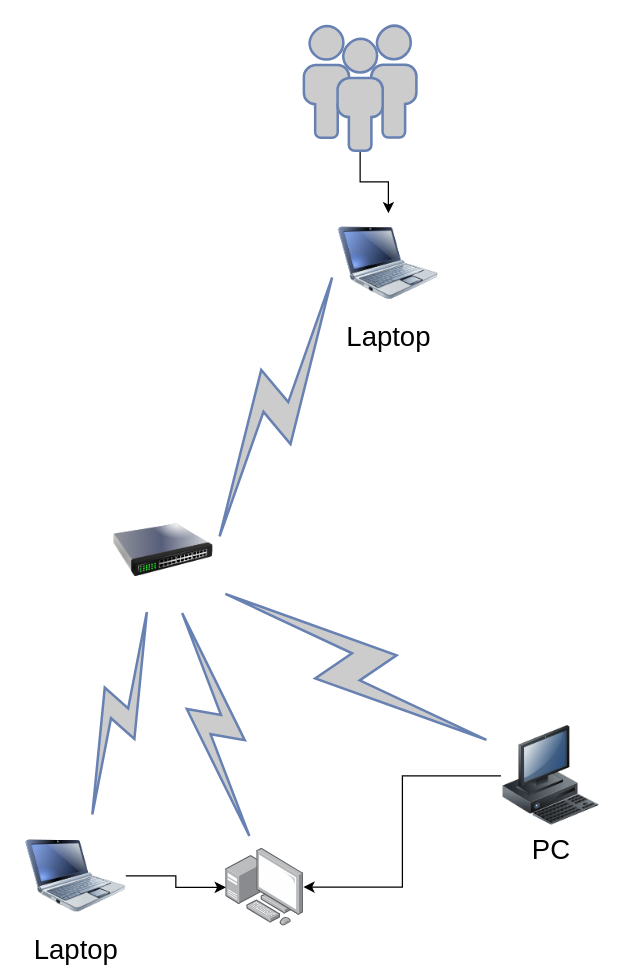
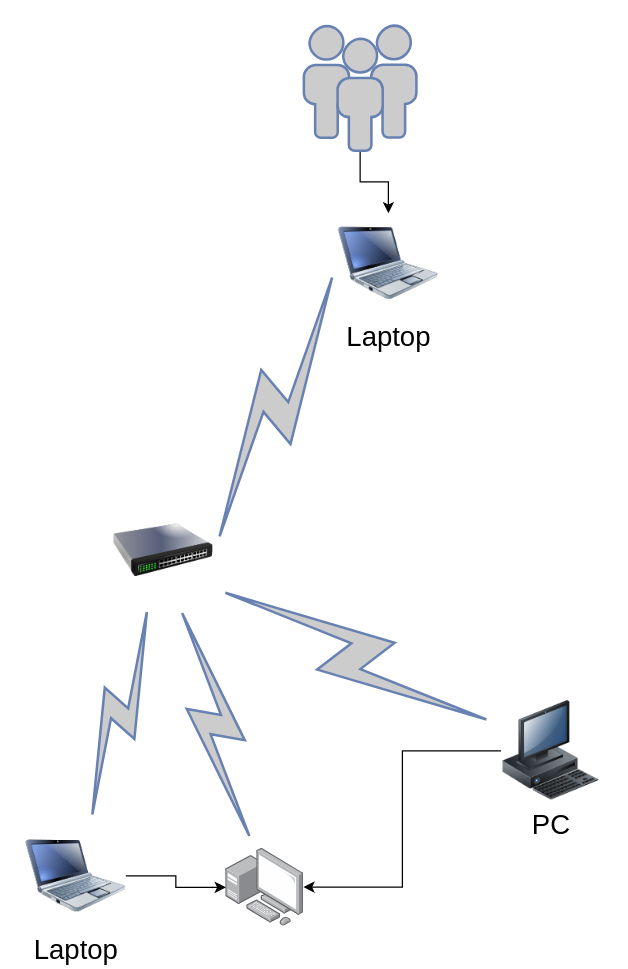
- <mxCell id="4" value="PC" style="image;html=1;labelBackgroundColor=#ffffff;image=img/lib/clip_art/computers/Workstation_128x128.png;rounded=1;shadow=0;comic=0;strokeWidth=2;fontSize=22" parent="1" vertex="1"><mxGeometry x="400" y="580" width="80" height="80" as="geometry" /></mxCell>
+ <mxCell id="4" value="PC" style="image;html=1;labelBackgroundColor=#ffffff;image=img/lib/clip_art/computers/Workstation_128x128.png;rounded=1;shadow=0;comic=0;strokeWidth=2;fontSize=22" parent="1" vertex="1"><mxGeometry x="400" y="560" width="80" height="80" as="geometry" /></mxCell>
